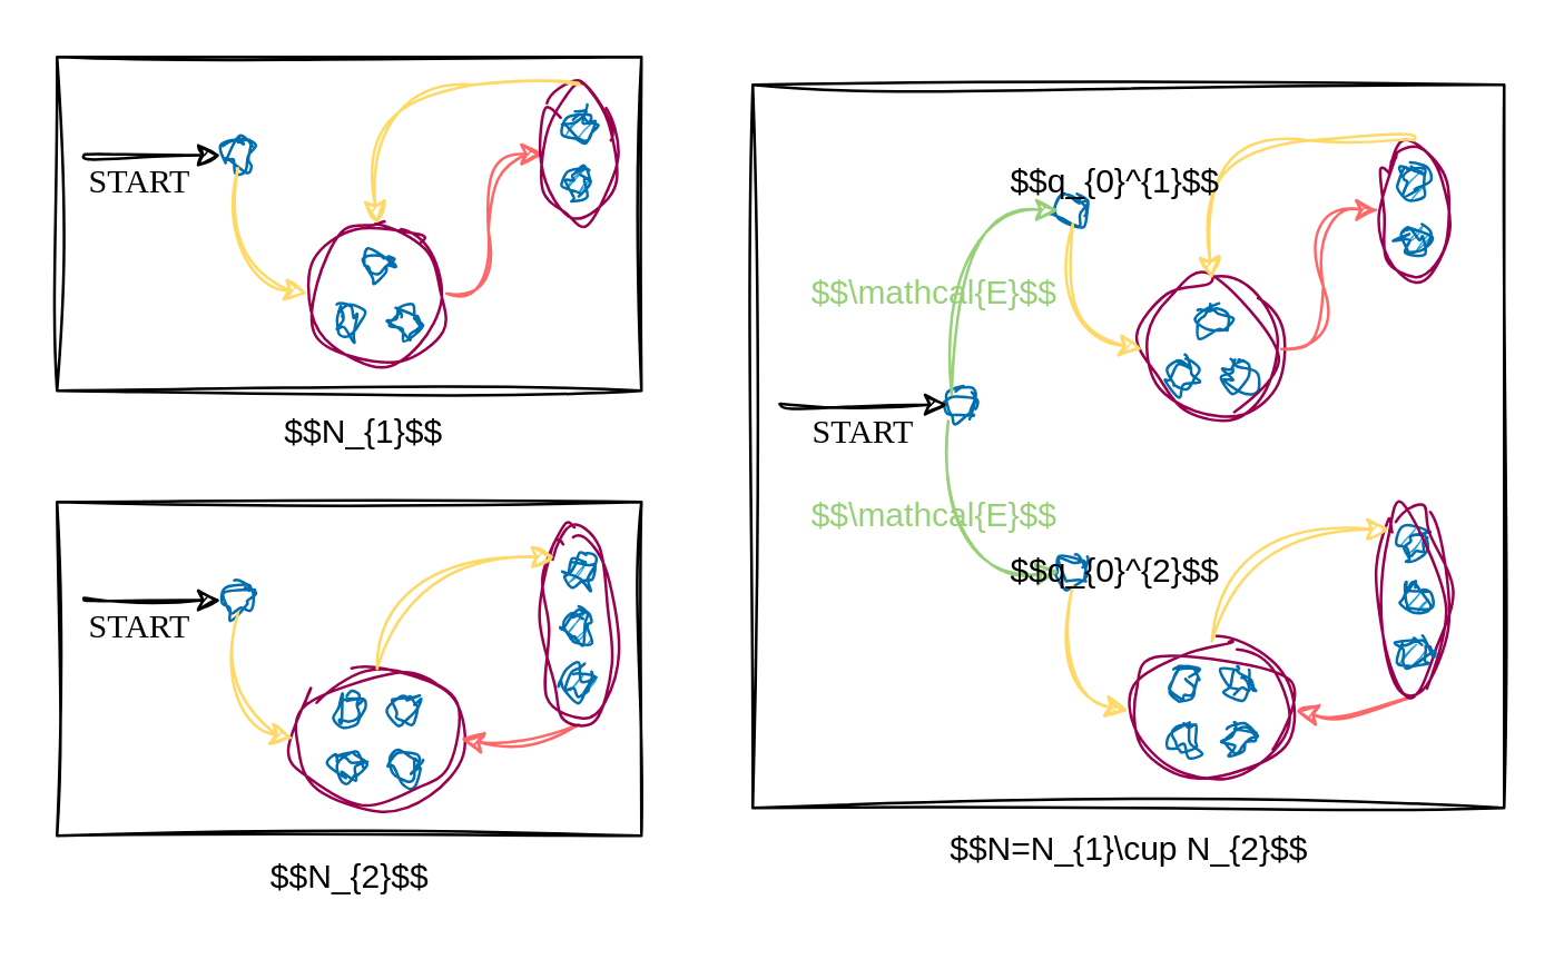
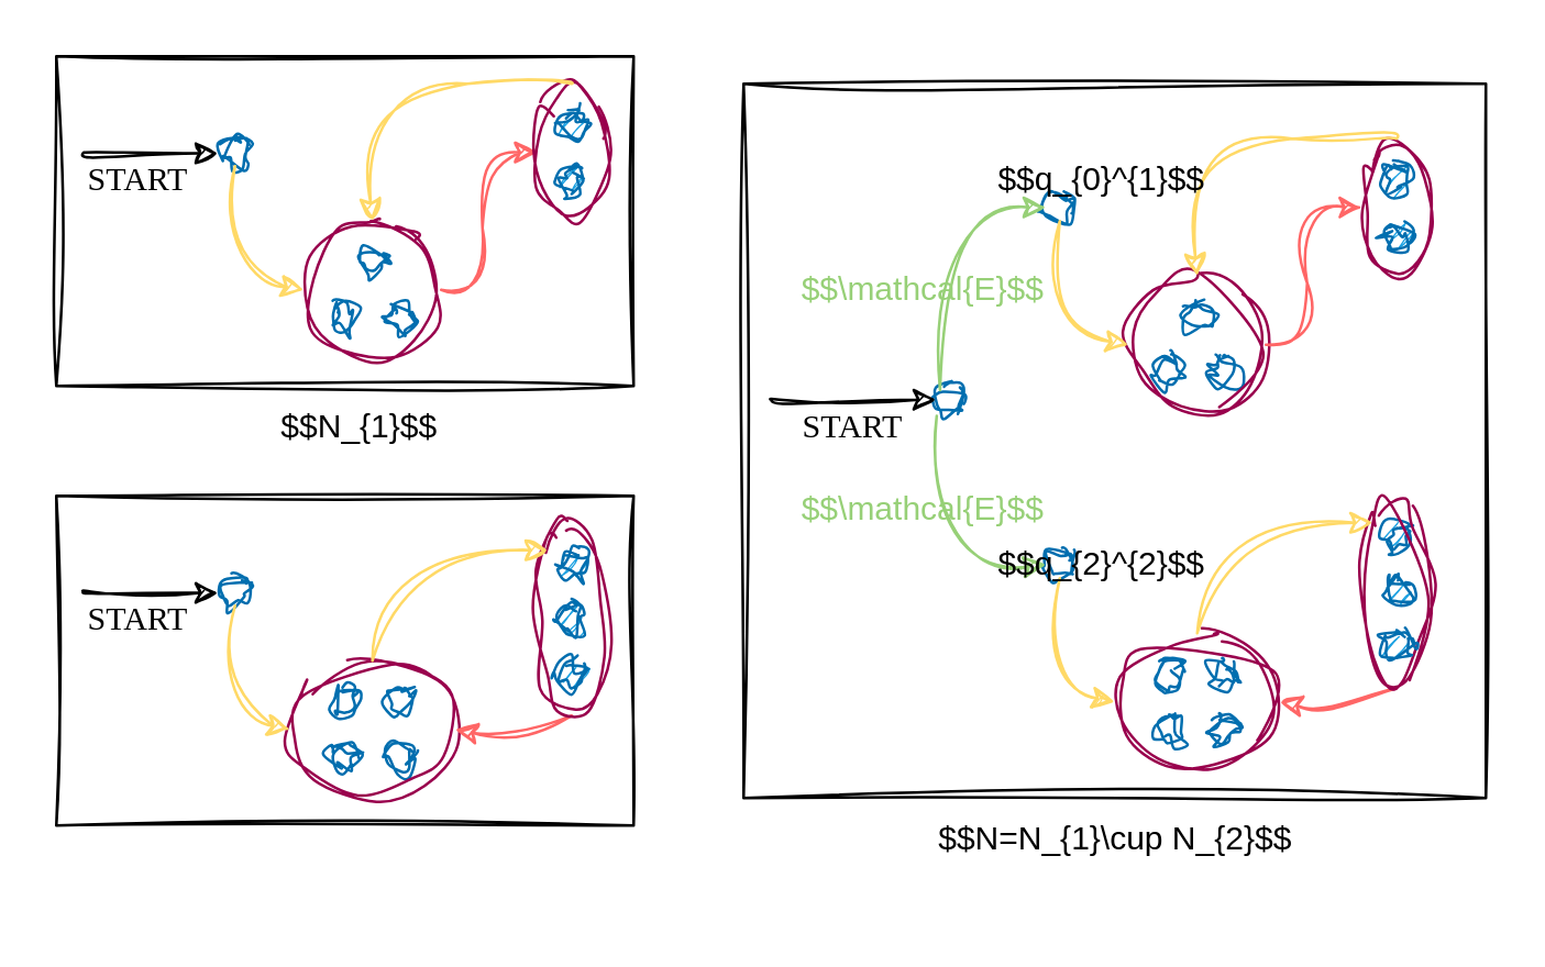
- <mxCell id="67" value="&lt;font&gt;$$q_{0}^{2}$$&lt;/font&gt;" style="text;html=1;align=center;verticalAlign=middle;resizable=0;points=[];autosize=1;strokeColor=none;fillColor=none;" vertex="1" parent="1"><mxGeometry x="350" y="190" width="100" height="30" as="geometry" /></mxCell>
+ <mxCell id="67" value="&lt;font&gt;$$q_{2}^{2}$$&lt;/font&gt;" style="text;html=1;align=center;verticalAlign=middle;resizable=0;points=[];autosize=1;strokeColor=none;fillColor=none;" vertex="1" parent="1"><mxGeometry x="350" y="190" width="100" height="30" as="geometry" /></mxCell>
- <mxCell id="34" value="$$N_{2}$$" style="text;html=1;align=center;verticalAlign=middle;resizable=0;points=[];autosize=1;strokeColor=none;fillColor=none;" parent="1" vertex="1"><mxGeometry x="85" y="300" width="80" height="30" as="geometry" /></mxCell>
